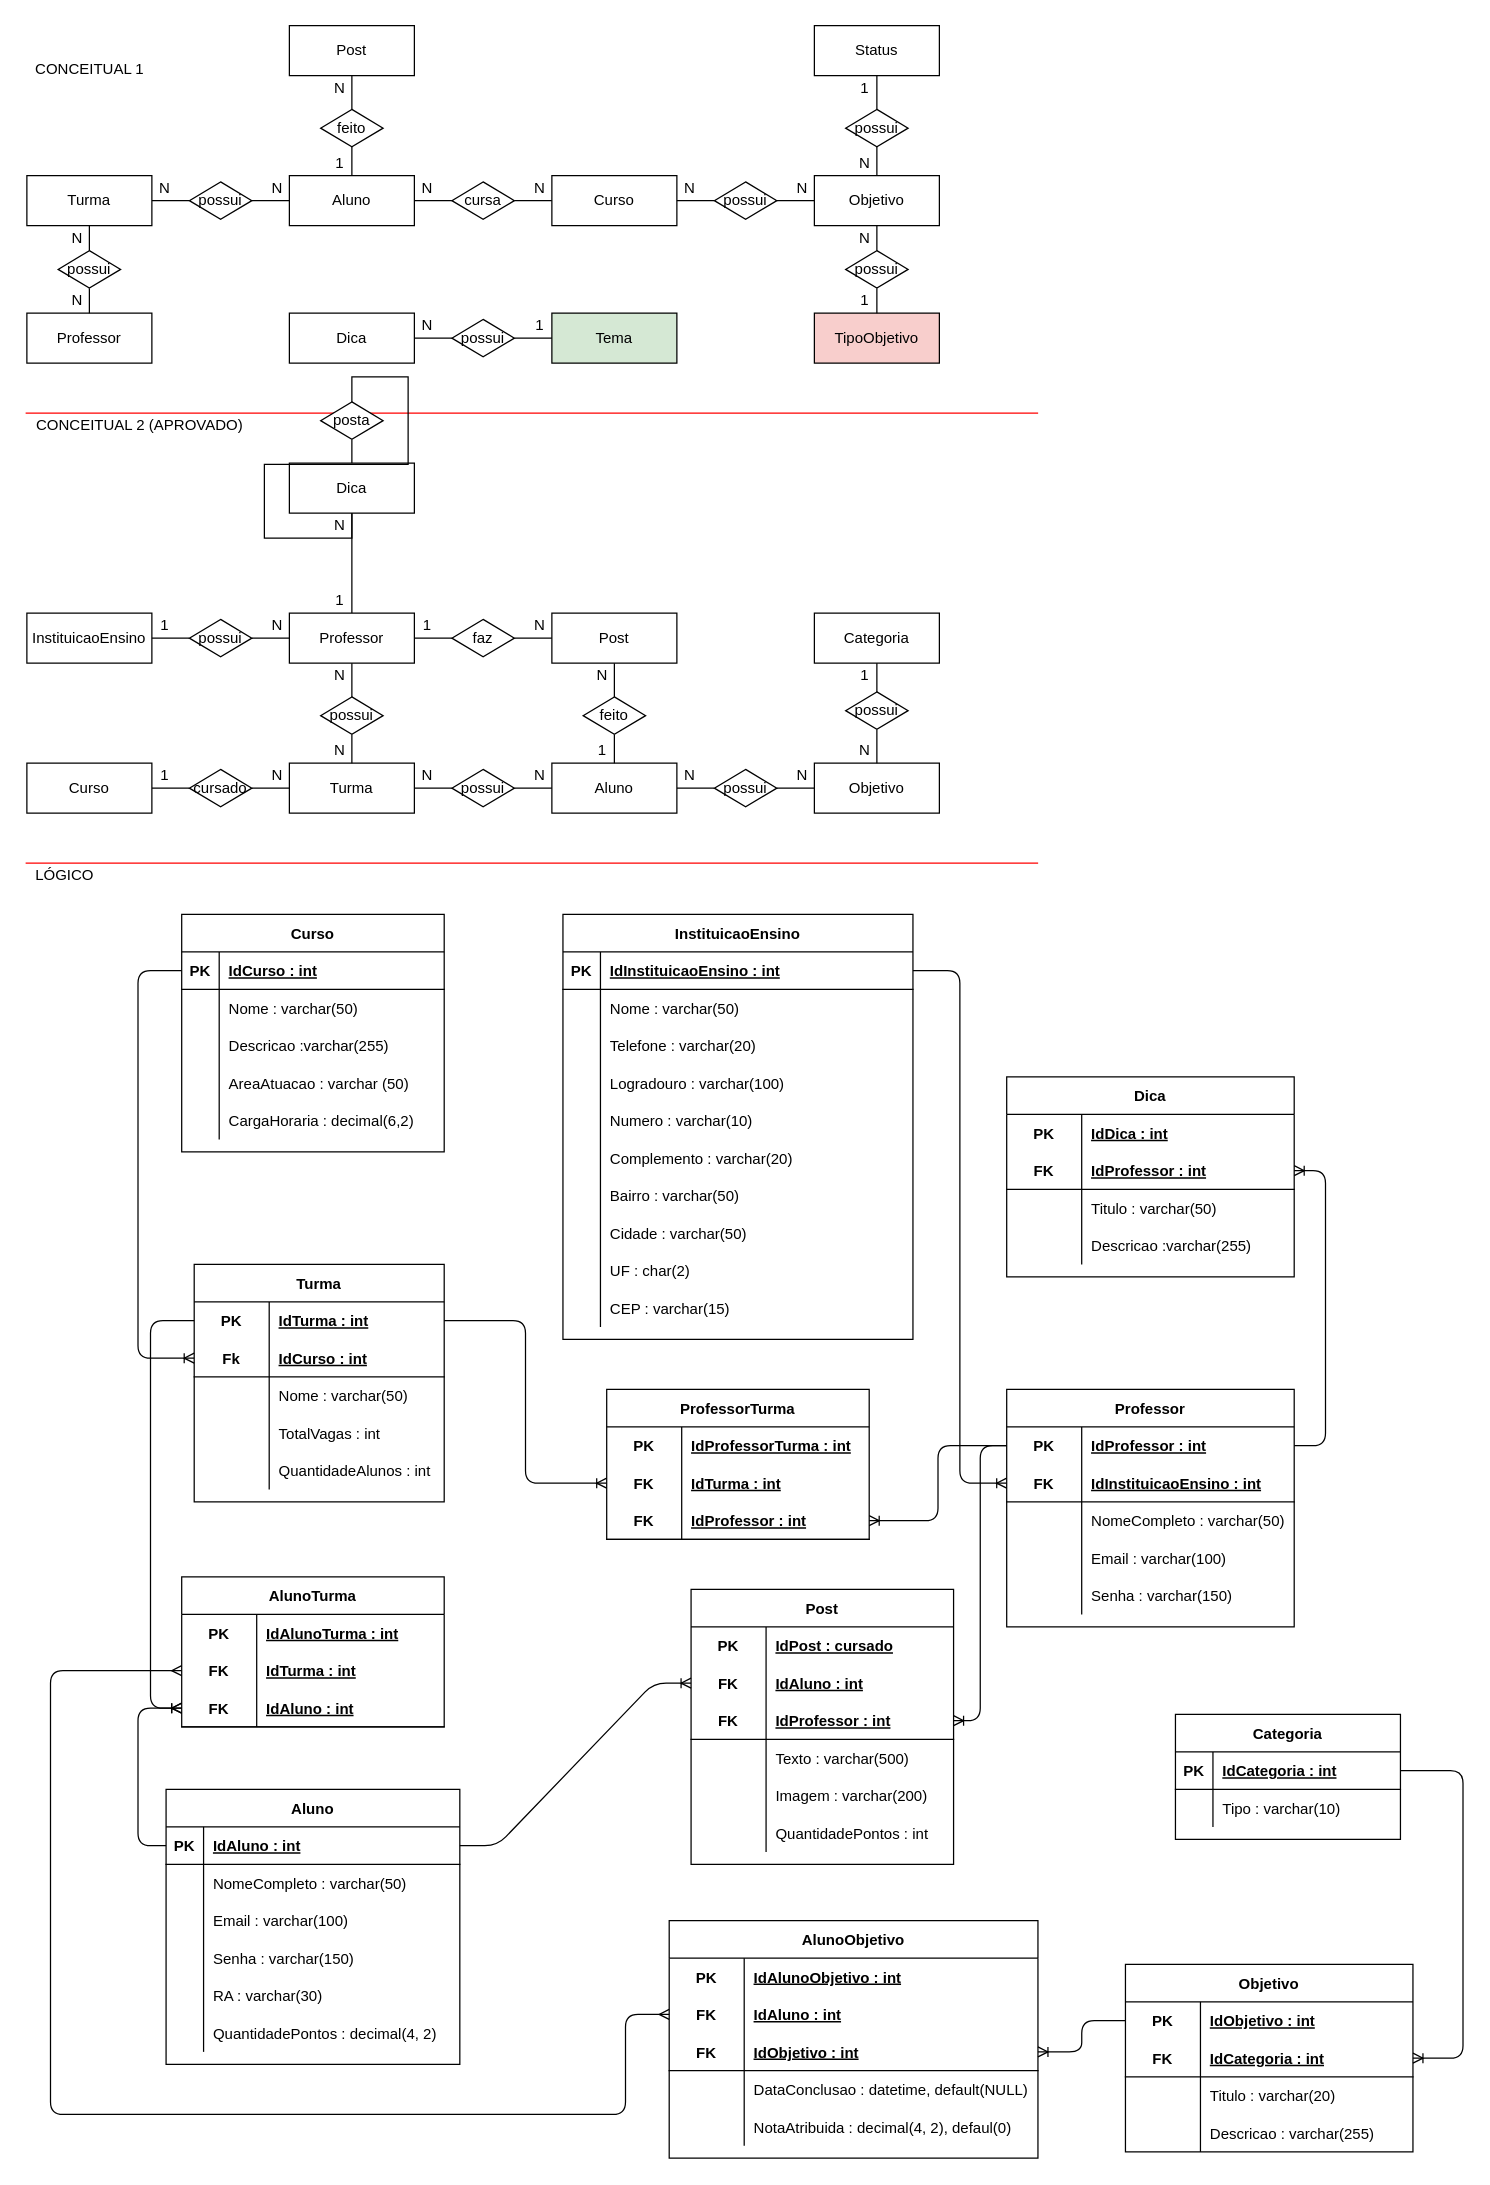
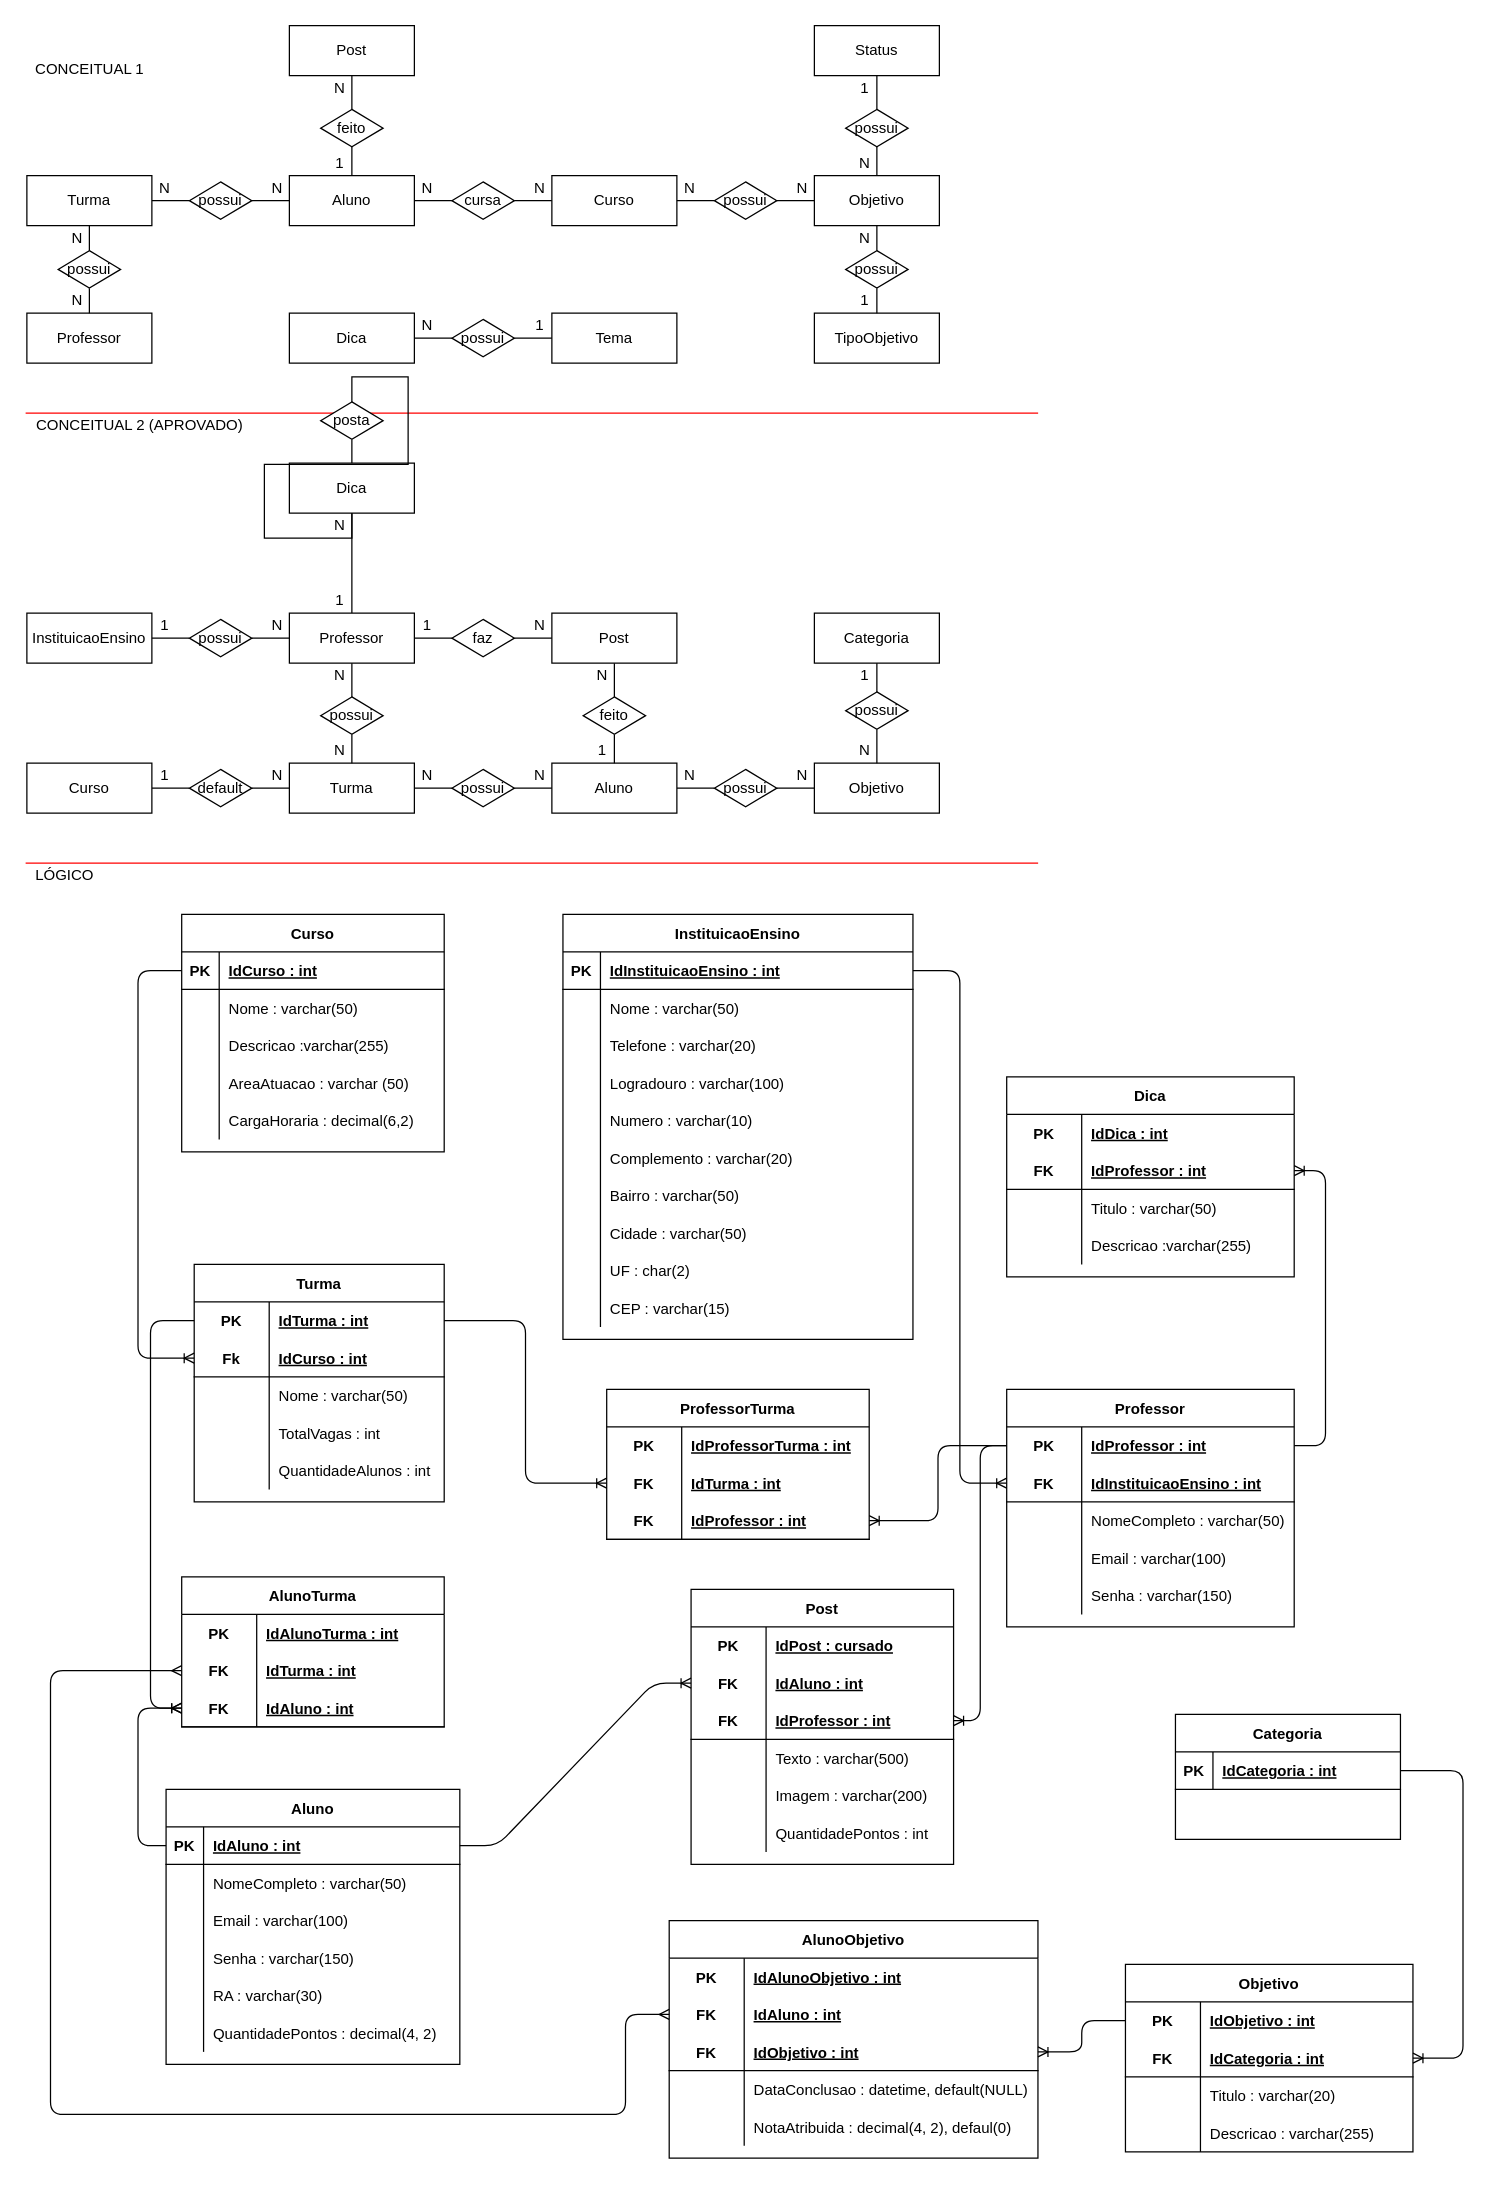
- <mxCell id="25" value="Tema" style="whiteSpace=wrap;html=1;align=center;fillColor=#d5e8d4;" vertex="1" parent="1"><mxGeometry x="441" y="250" width="100" height="40" as="geometry" /></mxCell>
+ <mxCell id="25" value="Tema" style="whiteSpace=wrap;html=1;align=center;" vertex="1" parent="1"><mxGeometry x="441" y="250" width="100" height="40" as="geometry" /></mxCell>
- <mxCell id="4" value="TipoObjetivo" style="whiteSpace=wrap;html=1;align=center;fillColor=#f8cecc;" vertex="1" parent="1"><mxGeometry x="651" y="250" width="100" height="40" as="geometry" /></mxCell>
+ <mxCell id="4" value="TipoObjetivo" style="whiteSpace=wrap;html=1;align=center;" vertex="1" parent="1"><mxGeometry x="651" y="250" width="100" height="40" as="geometry" /></mxCell>
- <mxCell id="73" value="cursado" style="shape=rhombus;perimeter=rhombusPerimeter;whiteSpace=wrap;html=1;align=center;" vertex="1" parent="1"><mxGeometry x="151" y="615" width="50" height="30" as="geometry" /></mxCell>
+ <mxCell id="73" value="default" style="shape=rhombus;perimeter=rhombusPerimeter;whiteSpace=wrap;html=1;align=center;" vertex="1" parent="1"><mxGeometry x="151" y="615" width="50" height="30" as="geometry" /></mxCell>
- <mxCell id="268" value="Tipo : varchar(10)" style="shape=partialRectangle;connectable=0;fillColor=none;top=0;left=0;bottom=0;right=0;align=left;spacingLeft=6;overflow=hidden;" vertex="1" parent="266"><mxGeometry x="30" width="150" height="30" as="geometry" /></mxCell>
